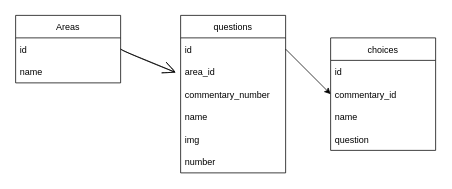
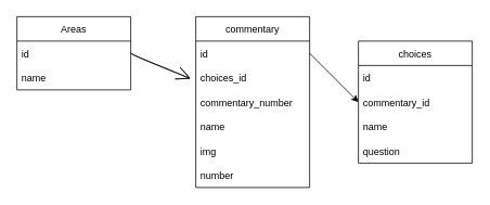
- <mxCell id="5" value="questions" style="swimlane;fontStyle=0;childLayout=stackLayout;horizontal=1;startSize=30;horizontalStack=0;resizeParent=1;resizeParentMax=0;resizeLast=0;collapsible=1;marginBottom=0;" parent="1" vertex="1"><mxGeometry x="240" y="20" width="140" height="210" as="geometry" /></mxCell>
+ <mxCell id="5" value="commentary" style="swimlane;fontStyle=0;childLayout=stackLayout;horizontal=1;startSize=30;horizontalStack=0;resizeParent=1;resizeParentMax=0;resizeLast=0;collapsible=1;marginBottom=0;" parent="1" vertex="1"><mxGeometry x="240" y="20" width="140" height="210" as="geometry" /></mxCell>
- <mxCell id="7" value="area_id" style="text;strokeColor=none;fillColor=none;align=left;verticalAlign=middle;spacingLeft=4;spacingRight=4;overflow=hidden;points=[[0,0.5],[1,0.5]];portConstraint=eastwest;rotatable=0;" parent="5" vertex="1"><mxGeometry y="60" width="140" height="30" as="geometry" /></mxCell>
+ <mxCell id="7" value="choices_id" style="text;strokeColor=none;fillColor=none;align=left;verticalAlign=middle;spacingLeft=4;spacingRight=4;overflow=hidden;points=[[0,0.5],[1,0.5]];portConstraint=eastwest;rotatable=0;" parent="5" vertex="1"><mxGeometry y="60" width="140" height="30" as="geometry" /></mxCell>
